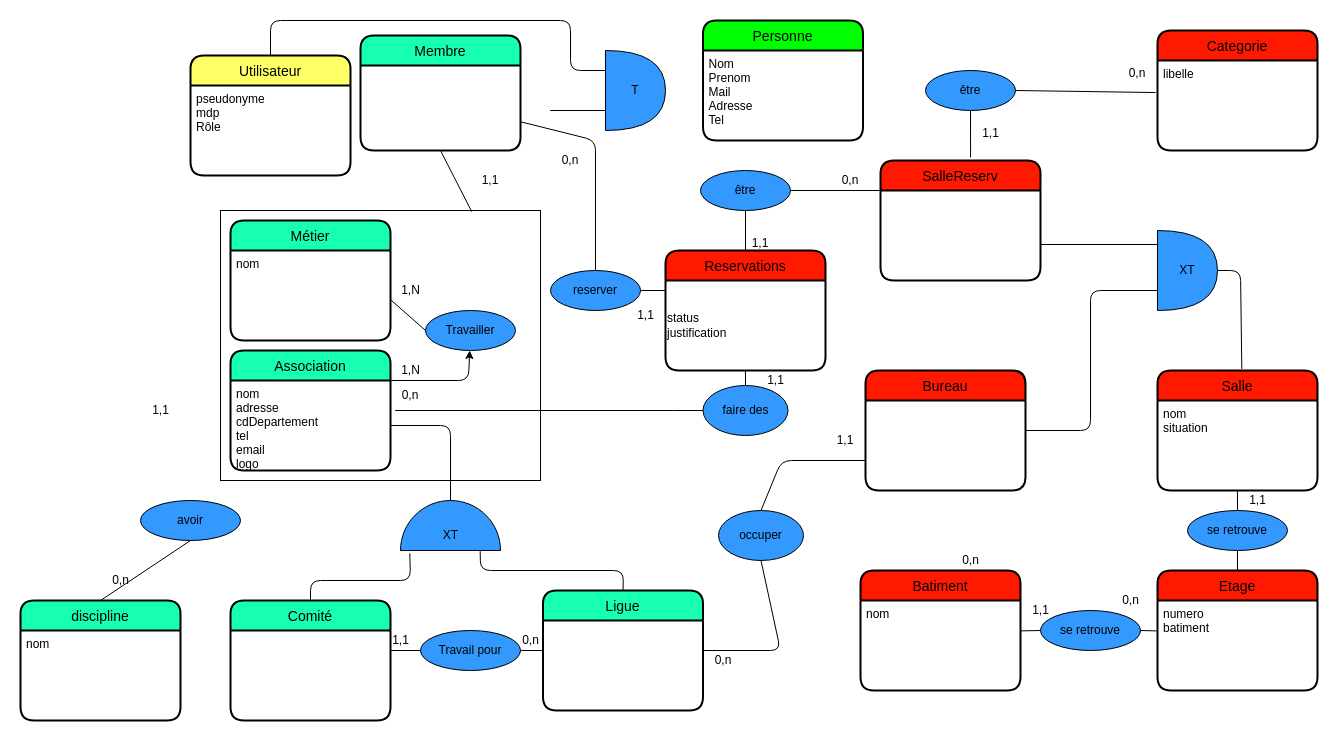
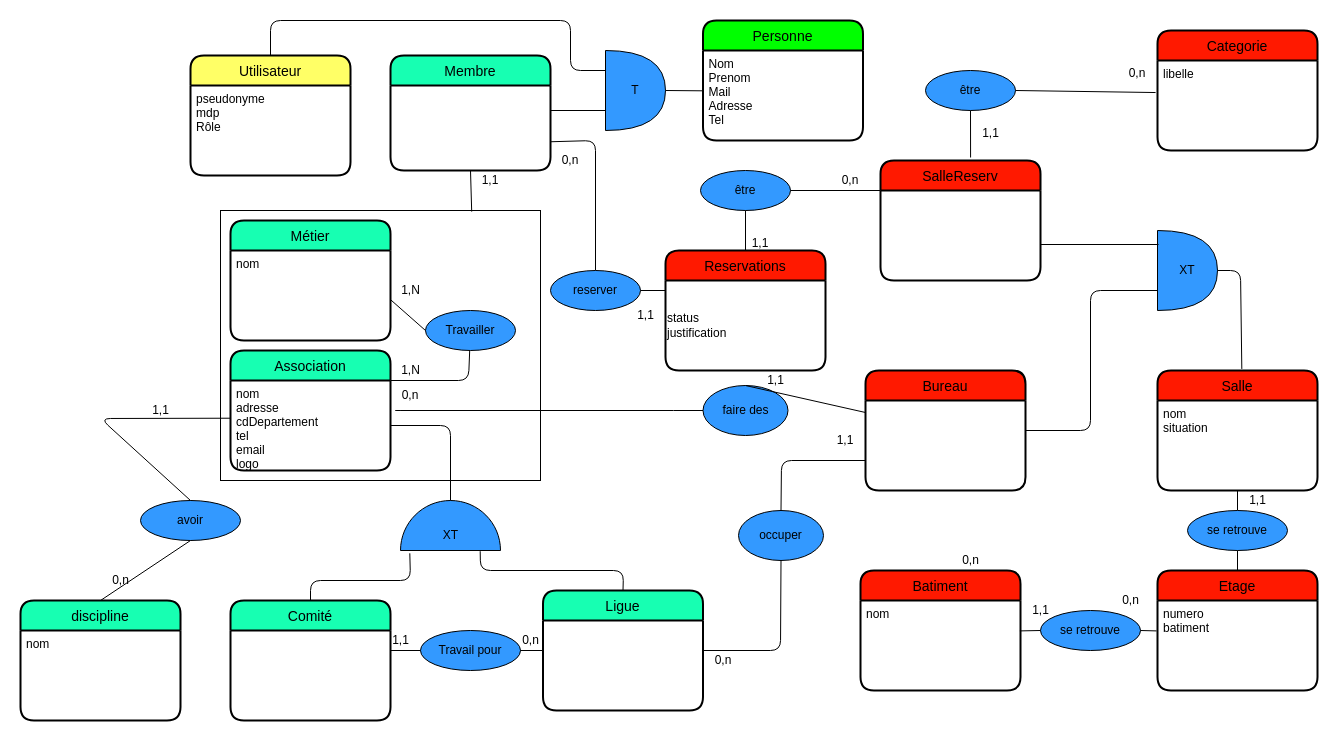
+ <mxCell id="35" value="" style="endArrow=none;html=1;rounded=0;exitX=1;exitY=0.5;exitDx=0;exitDy=0;exitPerimeter=0;entryX=0;entryY=0.448;entryDx=0;entryDy=0;entryPerimeter=0;" parent="1" source="33" target="45" edge="1"><mxGeometry relative="1" as="geometry"><mxPoint x="280" y="100" as="sourcePoint" /><mxPoint x="670" y="90" as="targetPoint" /></mxGeometry></mxCell>
- <mxCell id="46" value="Membre" style="swimlane;childLayout=stackLayout;horizontal=1;startSize=30;horizontalStack=0;rounded=1;fontSize=14;fontStyle=0;strokeWidth=2;resizeParent=0;resizeLast=1;shadow=0;dashed=0;align=center;fillColor=#17FFB2;" parent="1" vertex="1"><mxGeometry x="360" y="35" width="160" height="115" as="geometry" /></mxCell>
+ <mxCell id="46" value="Membre" style="swimlane;childLayout=stackLayout;horizontal=1;startSize=30;horizontalStack=0;rounded=1;fontSize=14;fontStyle=0;strokeWidth=2;resizeParent=0;resizeLast=1;shadow=0;dashed=0;align=center;fillColor=#17FFB2;" parent="1" vertex="1"><mxGeometry x="390" y="55" width="160" height="115" as="geometry" /></mxCell>
- <mxCell id="26" value="" style="endArrow=classic;html=1;exitX=1;exitY=0;exitDx=0;exitDy=0;" parent="1" source="30" target="8" edge="1"><mxGeometry width="50" height="50" relative="1" as="geometry"><mxPoint x="440" y="420" as="sourcePoint" /><mxPoint x="430" y="460" as="targetPoint" /><Array as="points"><mxPoint x="468" y="380" /></Array></mxGeometry></mxCell>
+ <mxCell id="26" value="" style="endArrow=none;html=1;exitX=1;exitY=0;exitDx=0;exitDy=0;" parent="1" source="30" target="8" edge="1"><mxGeometry width="50" height="50" relative="1" as="geometry"><mxPoint x="440" y="420" as="sourcePoint" /><mxPoint x="430" y="460" as="targetPoint" /><Array as="points"><mxPoint x="468" y="380" /></Array></mxGeometry></mxCell>
- <mxCell id="67" value="" style="endArrow=none;html=1;entryX=0.5;entryY=1;entryDx=0;entryDy=0;exitX=0.5;exitY=0;exitDx=0;exitDy=0;" parent="1" source="66" target="59" edge="1"><mxGeometry width="50" height="50" relative="1" as="geometry"><mxPoint x="880" y="470" as="sourcePoint" /><mxPoint x="930" y="420" as="targetPoint" /></mxGeometry></mxCell>
+ <mxCell id="67" value="" style="endArrow=none;html=1;exitX=0.5;exitY=0;exitDx=0;exitDy=0;" parent="1" source="66" target="57" edge="1"><mxGeometry width="50" height="50" relative="1" as="geometry"><mxPoint x="880" y="470" as="sourcePoint" /><mxPoint x="930" y="420" as="targetPoint" /></mxGeometry></mxCell>
+ <mxCell id="89" value="" style="endArrow=none;html=1;exitX=0.5;exitY=0;exitDx=0;exitDy=0;entryX=0.003;entryY=0.419;entryDx=0;entryDy=0;entryPerimeter=0;" parent="1" source="11" target="30" edge="1"><mxGeometry width="50" height="50" relative="1" as="geometry"><mxPoint x="360" y="500" as="sourcePoint" /><mxPoint x="410" y="450" as="targetPoint" /><Array as="points"><mxPoint x="100" y="418" /></Array></mxGeometry></mxCell>
- <mxCell id="69" value="occuper" style="ellipse;whiteSpace=wrap;html=1;fillColor=#3399FF;" parent="1" vertex="1"><mxGeometry x="718" y="510" width="85" height="50" as="geometry" /></mxCell>
+ <mxCell id="69" value="occuper" style="ellipse;whiteSpace=wrap;html=1;fillColor=#3399FF;" parent="1" vertex="1"><mxGeometry x="738" y="510" width="85" height="50" as="geometry" /></mxCell>
